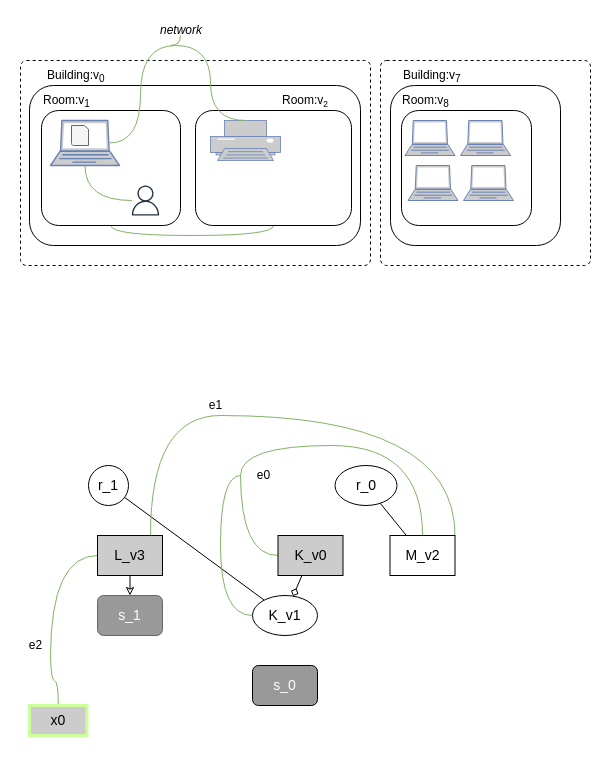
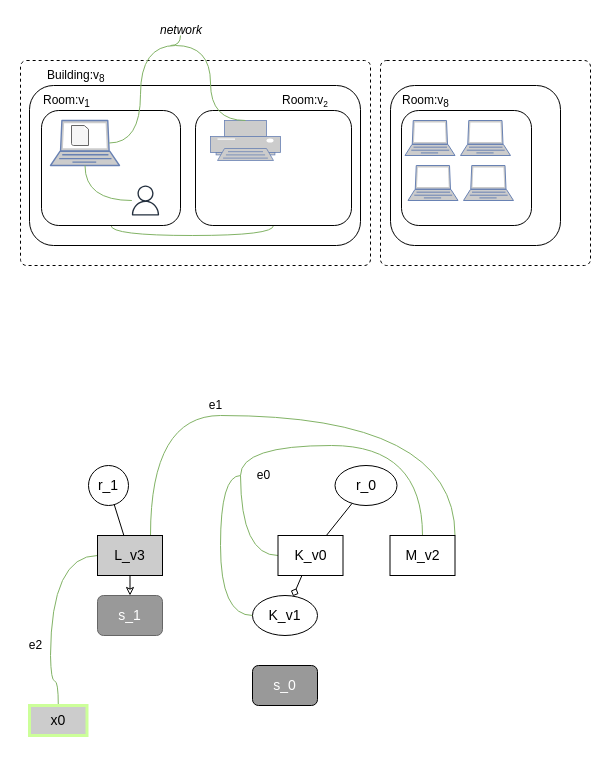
- <mxCell id="10" value="Building:v&lt;sub&gt;0&lt;/sub&gt;" style="text;html=1;resizable=0;points=[];autosize=1;align=left;verticalAlign=top;spacingTop=-4;" parent="1" vertex="1"><mxGeometry x="44.5" y="65" width="70" height="20" as="geometry" /></mxCell>
+ <mxCell id="10" value="Building:v&lt;sub&gt;8&lt;/sub&gt;" style="text;html=1;resizable=0;points=[];autosize=1;align=left;verticalAlign=top;spacingTop=-4;" parent="1" vertex="1"><mxGeometry x="44.5" y="65" width="70" height="20" as="geometry" /></mxCell>
- <mxCell id="12" value="Building:v&lt;sub&gt;7&lt;/sub&gt;" style="text;html=1;resizable=0;points=[];autosize=1;align=left;verticalAlign=top;spacingTop=-4;" parent="1" vertex="1"><mxGeometry x="401" y="65" width="70" height="20" as="geometry" /></mxCell>
- <mxCell id="43" style="edgeStyle=none;rounded=0;orthogonalLoop=1;jettySize=auto;html=1;endArrow=none;endFill=0;" edge="1" parent="1" source="44" target="38"><mxGeometry relative="1" as="geometry" /></mxCell>
+ <mxCell id="43" style="edgeStyle=none;rounded=0;orthogonalLoop=1;jettySize=auto;html=1;endArrow=none;endFill=0;" edge="1" parent="1" source="44" target="35"><mxGeometry relative="1" as="geometry" /></mxCell>
- <mxCell id="27" style="edgeStyle=none;rounded=0;orthogonalLoop=1;jettySize=auto;html=1;endArrow=none;endFill=0;" edge="1" parent="1" source="28" target="40"><mxGeometry relative="1" as="geometry" /></mxCell>
+ <mxCell id="27" style="edgeStyle=none;rounded=0;orthogonalLoop=1;jettySize=auto;html=1;endArrow=none;endFill=0;" edge="1" parent="1" source="28" target="32"><mxGeometry relative="1" as="geometry" /></mxCell>
- <mxCell id="35" value="&lt;font style=&quot;font-size: 14px&quot;&gt;K_v0&lt;/font&gt;" style="rounded=0;whiteSpace=wrap;html=1;fillColor=#cccccc;" vertex="1" parent="1"><mxGeometry x="277.5" y="535" width="65" height="40" as="geometry" /></mxCell>
+ <mxCell id="35" value="&lt;font style=&quot;font-size: 14px&quot;&gt;K_v0&lt;/font&gt;" style="rounded=0;whiteSpace=wrap;html=1;" vertex="1" parent="1"><mxGeometry x="277.5" y="535" width="65" height="40" as="geometry" /></mxCell>
